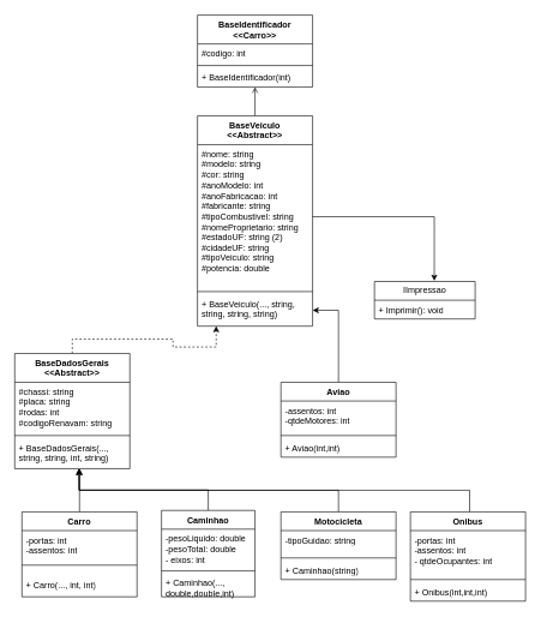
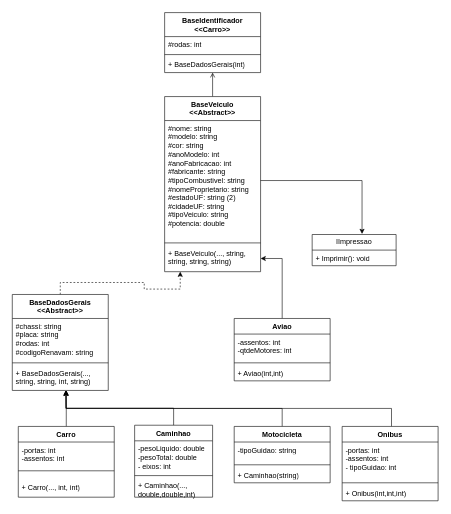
- <mxCell id="33" value="#codigo: int" style="text;strokeColor=none;fillColor=none;align=left;verticalAlign=top;spacingLeft=4;spacingRight=4;overflow=hidden;rotatable=0;points=[[0,0.5],[1,0.5]];portConstraint=eastwest;whiteSpace=wrap;html=1;" vertex="1" parent="32"><mxGeometry y="40" width="160" height="26" as="geometry" /></mxCell>
+ <mxCell id="33" value="#rodas: int" style="text;strokeColor=none;fillColor=none;align=left;verticalAlign=top;spacingLeft=4;spacingRight=4;overflow=hidden;rotatable=0;points=[[0,0.5],[1,0.5]];portConstraint=eastwest;whiteSpace=wrap;html=1;" vertex="1" parent="32"><mxGeometry y="40" width="160" height="26" as="geometry" /></mxCell>
- <mxCell id="35" value="+ BaseIdentificador(int)" style="text;strokeColor=none;fillColor=none;align=left;verticalAlign=top;spacingLeft=4;spacingRight=4;overflow=hidden;rotatable=0;points=[[0,0.5],[1,0.5]];portConstraint=eastwest;whiteSpace=wrap;html=1;" vertex="1" parent="32"><mxGeometry y="74" width="160" height="26" as="geometry" /></mxCell>
+ <mxCell id="35" value="+ BaseDadosGerais(int)" style="text;strokeColor=none;fillColor=none;align=left;verticalAlign=top;spacingLeft=4;spacingRight=4;overflow=hidden;rotatable=0;points=[[0,0.5],[1,0.5]];portConstraint=eastwest;whiteSpace=wrap;html=1;" vertex="1" parent="32"><mxGeometry y="74" width="160" height="26" as="geometry" /></mxCell>
- <mxCell id="24" value="-portas: int&lt;br&gt;-assentos: int&lt;br&gt;- qtdeOcupantes: int" style="text;strokeColor=none;fillColor=none;align=left;verticalAlign=top;spacingLeft=4;spacingRight=4;overflow=hidden;rotatable=0;points=[[0,0.5],[1,0.5]];portConstraint=eastwest;whiteSpace=wrap;html=1;" vertex="1" parent="23"><mxGeometry y="26" width="160" height="64" as="geometry" /></mxCell>
+ <mxCell id="24" value="-portas: int&lt;br&gt;-assentos: int&lt;br&gt;- tipoGuidao: int" style="text;strokeColor=none;fillColor=none;align=left;verticalAlign=top;spacingLeft=4;spacingRight=4;overflow=hidden;rotatable=0;points=[[0,0.5],[1,0.5]];portConstraint=eastwest;whiteSpace=wrap;html=1;" vertex="1" parent="23"><mxGeometry y="26" width="160" height="64" as="geometry" /></mxCell>
